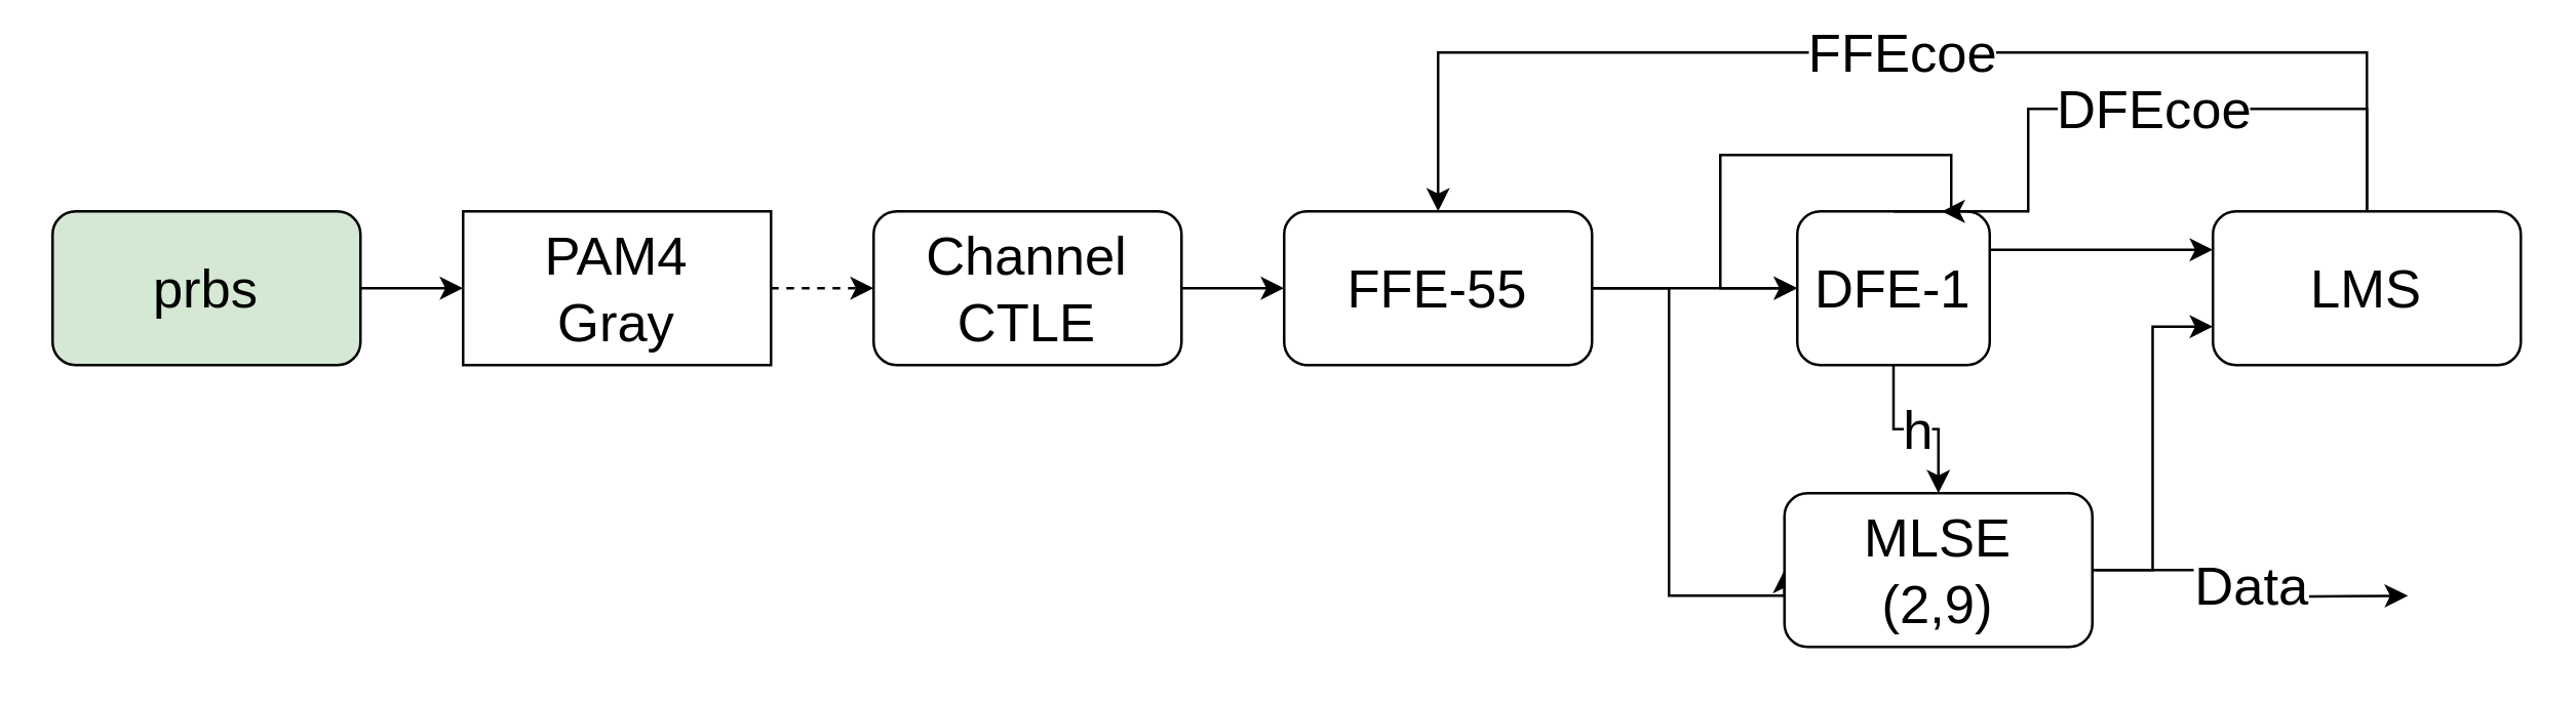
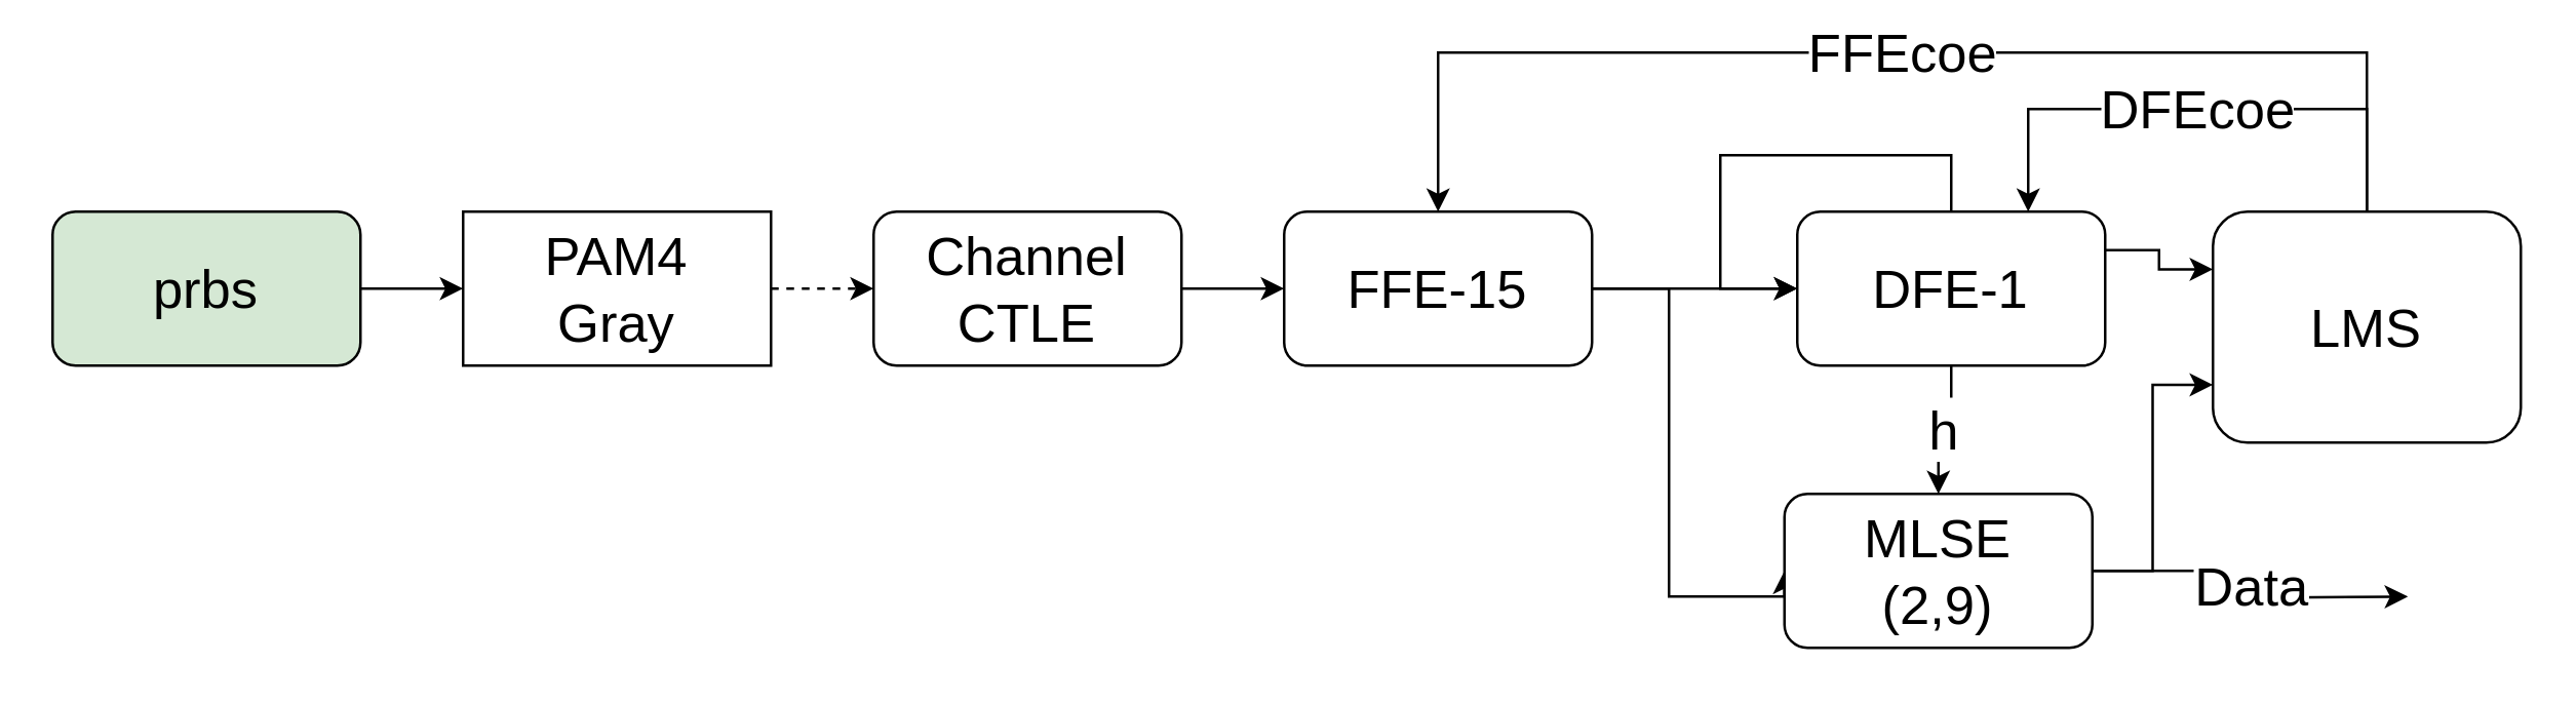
- <mxCell id="4" value="FFE-55" style="rounded=1;whiteSpace=wrap;html=1;fontSize=21;" parent="1" vertex="1"><mxGeometry x="500" y="82" width="120" height="60" as="geometry" /></mxCell>
+ <mxCell id="4" value="FFE-15" style="rounded=1;whiteSpace=wrap;html=1;fontSize=21;" parent="1" vertex="1"><mxGeometry x="500" y="82" width="120" height="60" as="geometry" /></mxCell>
- <mxCell id="7" value="DFE-1" style="rounded=1;whiteSpace=wrap;html=1;fontSize=21;" parent="1" vertex="1"><mxGeometry x="700" y="82" width="75" height="60" as="geometry" /></mxCell>
+ <mxCell id="7" value="DFE-1" style="rounded=1;whiteSpace=wrap;html=1;fontSize=21;" parent="1" vertex="1"><mxGeometry x="700" y="82" width="120" height="60" as="geometry" /></mxCell>
- <mxCell id="20" value="LMS" style="rounded=1;whiteSpace=wrap;html=1;fontSize=21;" vertex="1" parent="1"><mxGeometry x="862" y="82" width="120" height="60" as="geometry" /></mxCell>
+ <mxCell id="20" value="LMS" style="rounded=1;whiteSpace=wrap;html=1;fontSize=21;" vertex="1" parent="1"><mxGeometry x="862" y="82" width="120" height="90" as="geometry" /></mxCell>
